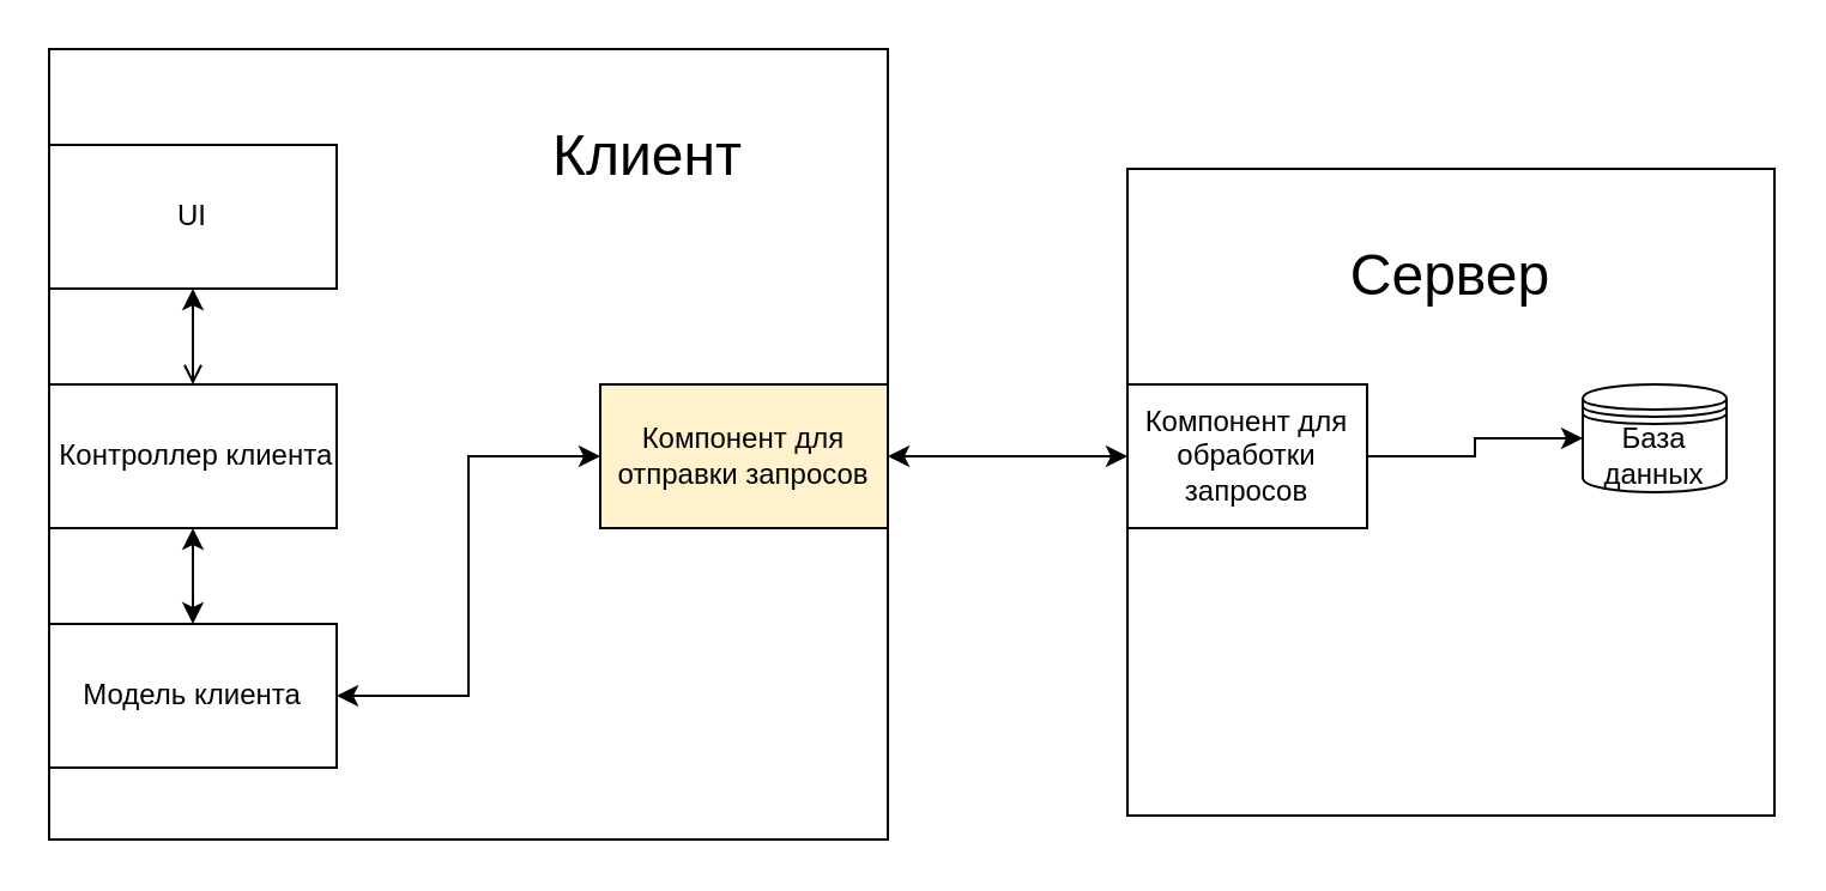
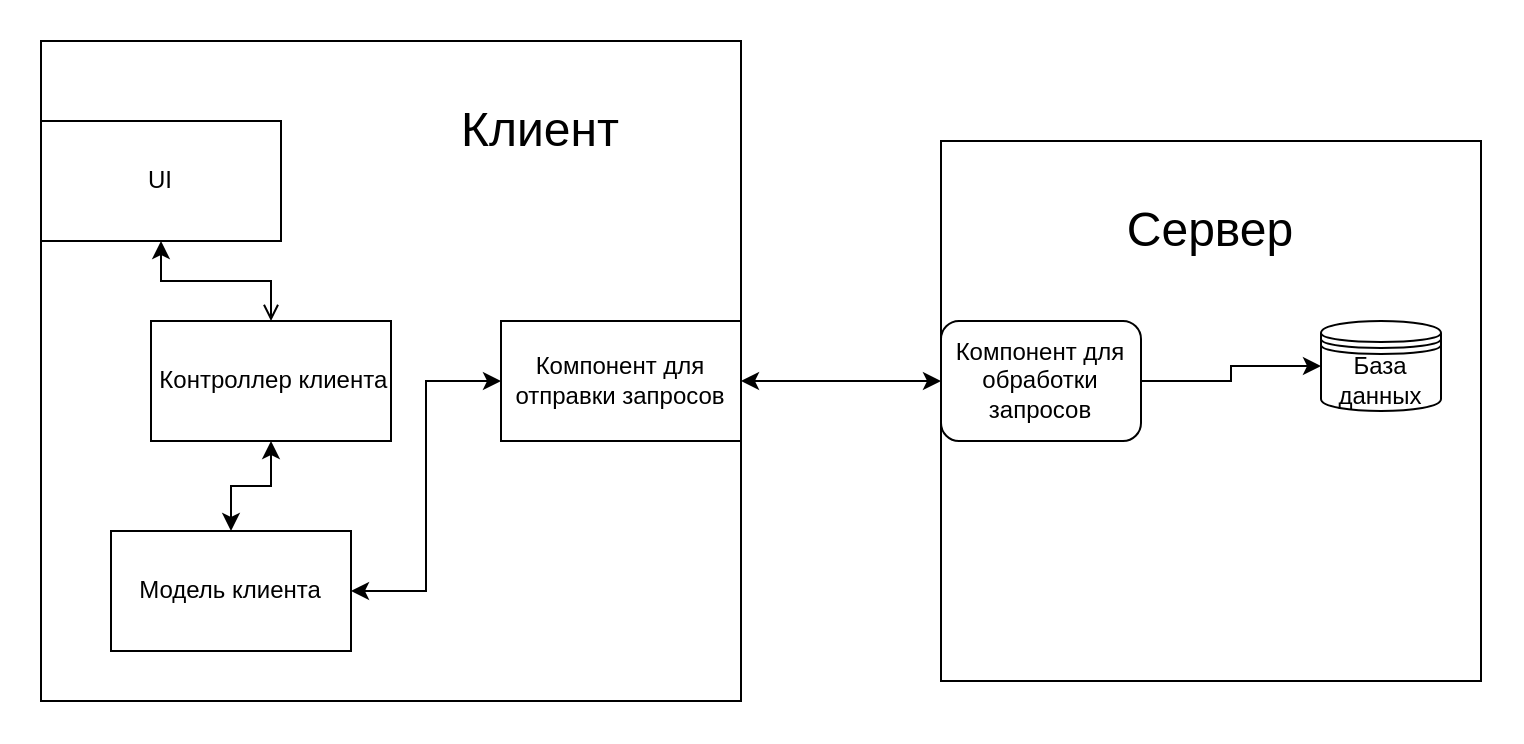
- <mxCell id="6" value="&amp;nbsp;Контроллер клиента" style="rounded=0;whiteSpace=wrap;html=1;" parent="1" vertex="1"><mxGeometry x="20" y="160" width="120" height="60" as="geometry" /></mxCell>
+ <mxCell id="6" value="&amp;nbsp;Контроллер клиента" style="rounded=0;whiteSpace=wrap;html=1;" parent="1" vertex="1"><mxGeometry x="75" y="160" width="120" height="60" as="geometry" /></mxCell>
- <mxCell id="8" value="Компонент для отправки запросов" style="rounded=0;whiteSpace=wrap;html=1;fillColor=#fff2cc;" parent="1" vertex="1"><mxGeometry x="250" y="160" width="120" height="60" as="geometry" /></mxCell>
+ <mxCell id="8" value="Компонент для отправки запросов" style="rounded=0;whiteSpace=wrap;html=1;" parent="1" vertex="1"><mxGeometry x="250" y="160" width="120" height="60" as="geometry" /></mxCell>
- <mxCell id="14" value="Компонент для обработки запросов" style="rounded=0;whiteSpace=wrap;html=1;" vertex="1" parent="1"><mxGeometry x="470" y="160" width="100" height="60" as="geometry" /></mxCell>
+ <mxCell id="14" value="Компонент для обработки запросов" style="whiteSpace=wrap;html=1;rounded=1;" vertex="1" parent="1"><mxGeometry x="470" y="160" width="100" height="60" as="geometry" /></mxCell>
- <mxCell id="10" value="Модель клиента" style="rounded=0;whiteSpace=wrap;html=1;" parent="1" vertex="1"><mxGeometry x="20" y="260" width="120" height="60" as="geometry" /></mxCell>
+ <mxCell id="10" value="Модель клиента" style="rounded=0;whiteSpace=wrap;html=1;" parent="1" vertex="1"><mxGeometry x="55" y="265" width="120" height="60" as="geometry" /></mxCell>
